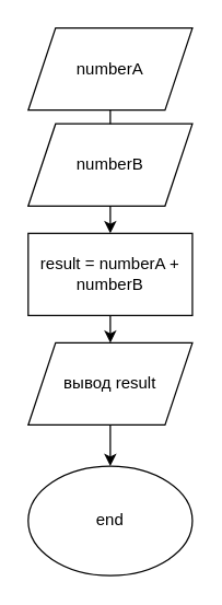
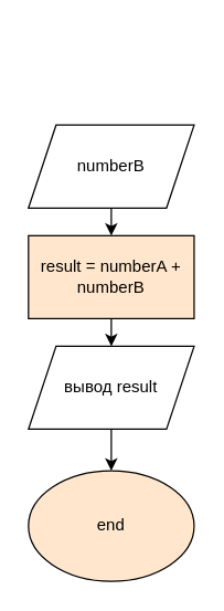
- <mxCell id="8" value="numberA" style="shape=parallelogram;perimeter=parallelogramPerimeter;whiteSpace=wrap;html=1;fixedSize=1;" vertex="1" parent="1"><mxGeometry x="20" y="20" width="120" height="60" as="geometry" /></mxCell>
- <mxCell id="10" value="" style="edgeStyle=none;html=1;entryX=0.5;entryY=0;entryDx=0;entryDy=0;exitX=0.5;exitY=1;exitDx=0;exitDy=0;endArrow=none;" edge="1" parent="1" source="8" target="9"><mxGeometry relative="1" as="geometry"><mxPoint x="80" y="80" as="sourcePoint" /><mxPoint x="80" y="170" as="targetPoint" /></mxGeometry></mxCell>
- <mxCell id="4" value="result = numberA + numberB" style="rounded=0;whiteSpace=wrap;html=1;" vertex="1" parent="1"><mxGeometry x="20" y="170" width="120" height="60" as="geometry" /></mxCell>
+ <mxCell id="4" value="result = numberA + numberB" style="rounded=0;whiteSpace=wrap;html=1;fillColor=#ffe6cc;" vertex="1" parent="1"><mxGeometry x="20" y="170" width="120" height="60" as="geometry" /></mxCell>
- <mxCell id="6" value="end" style="ellipse;whiteSpace=wrap;html=1;" vertex="1" parent="1"><mxGeometry x="20" y="340" width="120" height="80" as="geometry" /></mxCell>
+ <mxCell id="6" value="end" style="ellipse;whiteSpace=wrap;html=1;fillColor=#ffe6cc;" vertex="1" parent="1"><mxGeometry x="20" y="340" width="120" height="80" as="geometry" /></mxCell>
